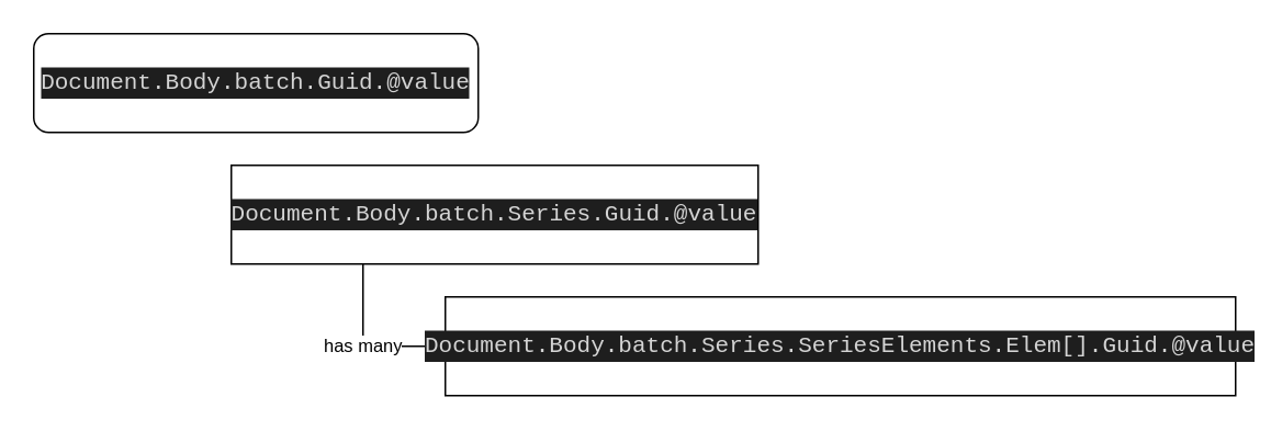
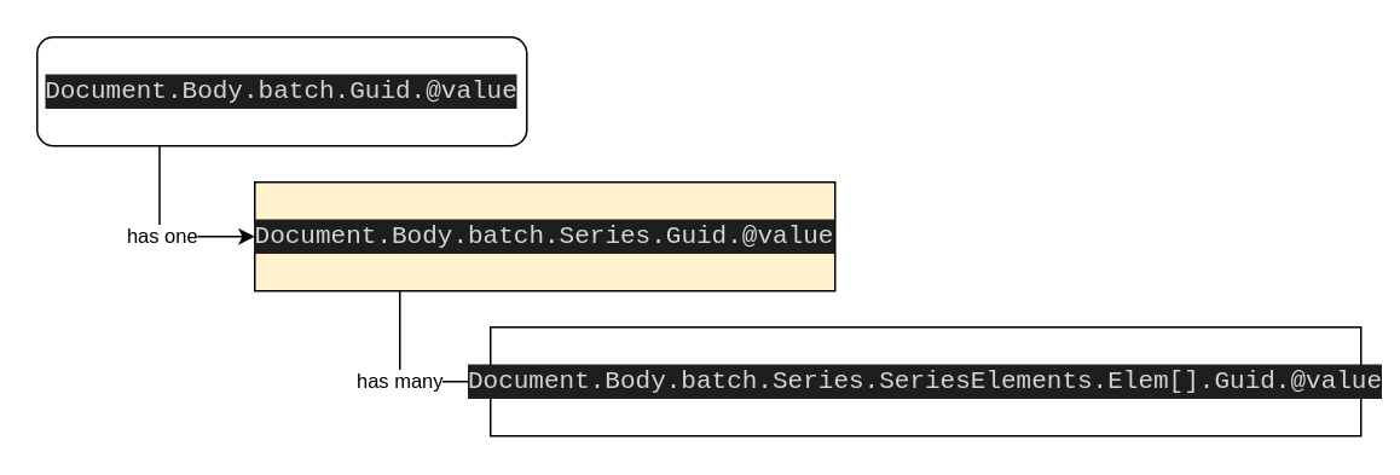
+ <mxCell id="2" value="has one" style="edgeStyle=orthogonalEdgeStyle;rounded=0;orthogonalLoop=1;jettySize=auto;html=1;exitX=0.25;exitY=1;exitDx=0;exitDy=0;entryX=0;entryY=0.5;entryDx=0;entryDy=0;" edge="1" parent="1" source="3" target="5"><mxGeometry relative="1" as="geometry" /></mxCell>
- <mxCell id="5" value="&lt;div style=&quot;color: rgb(212, 212, 212); background-color: rgb(30, 30, 30); font-family: Consolas, &amp;quot;Courier New&amp;quot;, monospace; font-size: 14px; line-height: 19px;&quot;&gt;Document.Body.batch.Series.Guid.@value &lt;/div&gt;" style="rounded=0;whiteSpace=wrap;html=1;" vertex="1" parent="1"><mxGeometry x="140" y="100" width="320" height="60" as="geometry" /></mxCell>
+ <mxCell id="5" value="&lt;div style=&quot;color: rgb(212, 212, 212); background-color: rgb(30, 30, 30); font-family: Consolas, &amp;quot;Courier New&amp;quot;, monospace; font-size: 14px; line-height: 19px;&quot;&gt;Document.Body.batch.Series.Guid.@value &lt;/div&gt;" style="rounded=0;whiteSpace=wrap;html=1;fillColor=#fff2cc;" vertex="1" parent="1"><mxGeometry x="140" y="100" width="320" height="60" as="geometry" /></mxCell>
